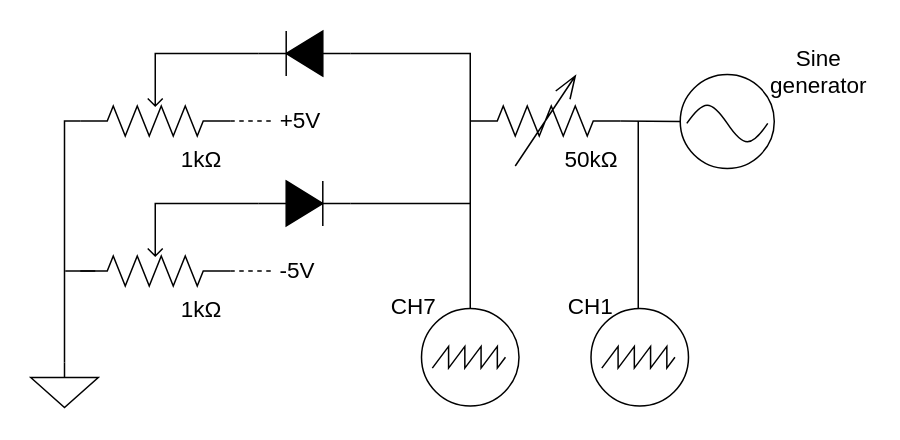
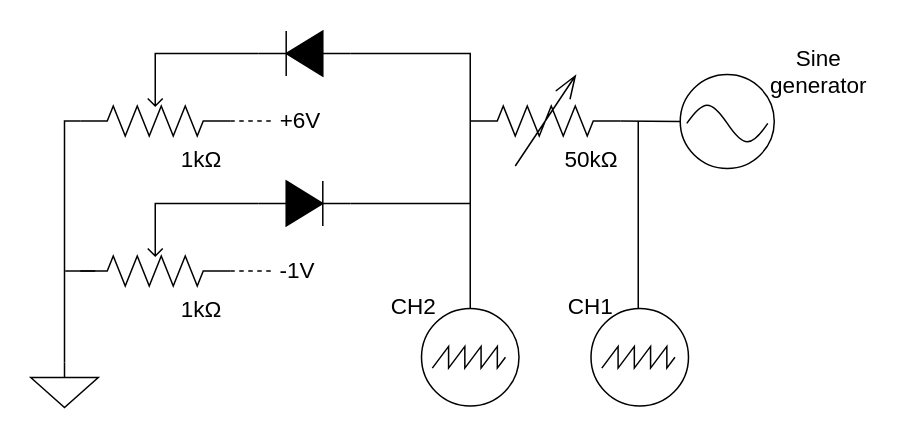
- <mxCell id="21" value="&lt;font style=&quot;font-size: 15px;&quot;&gt;+5V&lt;/font&gt;" style="text;html=1;strokeColor=none;fillColor=none;align=center;verticalAlign=middle;whiteSpace=wrap;rounded=0;" vertex="1" parent="1"><mxGeometry x="170" y="64" width="60" height="30" as="geometry" /></mxCell>
+ <mxCell id="21" value="&lt;font style=&quot;font-size: 15px;&quot;&gt;+6V&lt;/font&gt;" style="text;html=1;strokeColor=none;fillColor=none;align=center;verticalAlign=middle;whiteSpace=wrap;rounded=0;" vertex="1" parent="1"><mxGeometry x="170" y="64" width="60" height="30" as="geometry" /></mxCell>
- <mxCell id="22" value="&lt;font style=&quot;font-size: 15px;&quot;&gt;-5V&lt;/font&gt;" style="text;html=1;strokeColor=none;fillColor=none;align=center;verticalAlign=middle;whiteSpace=wrap;rounded=0;" vertex="1" parent="1"><mxGeometry x="168" y="164" width="60" height="30" as="geometry" /></mxCell>
+ <mxCell id="22" value="&lt;font style=&quot;font-size: 15px;&quot;&gt;-1V&lt;/font&gt;" style="text;html=1;strokeColor=none;fillColor=none;align=center;verticalAlign=middle;whiteSpace=wrap;rounded=0;" vertex="1" parent="1"><mxGeometry x="168" y="164" width="60" height="30" as="geometry" /></mxCell>
- <mxCell id="24" value="&lt;font style=&quot;font-size: 15px;&quot;&gt;CH7&lt;/font&gt;" style="text;html=1;strokeColor=none;fillColor=none;align=center;verticalAlign=middle;whiteSpace=wrap;rounded=0;" vertex="1" parent="1"><mxGeometry x="243" y="185" width="65" height="35" as="geometry" /></mxCell>
+ <mxCell id="24" value="&lt;font style=&quot;font-size: 15px;&quot;&gt;CH2&lt;/font&gt;" style="text;html=1;strokeColor=none;fillColor=none;align=center;verticalAlign=middle;whiteSpace=wrap;rounded=0;" vertex="1" parent="1"><mxGeometry x="243" y="185" width="65" height="35" as="geometry" /></mxCell>
